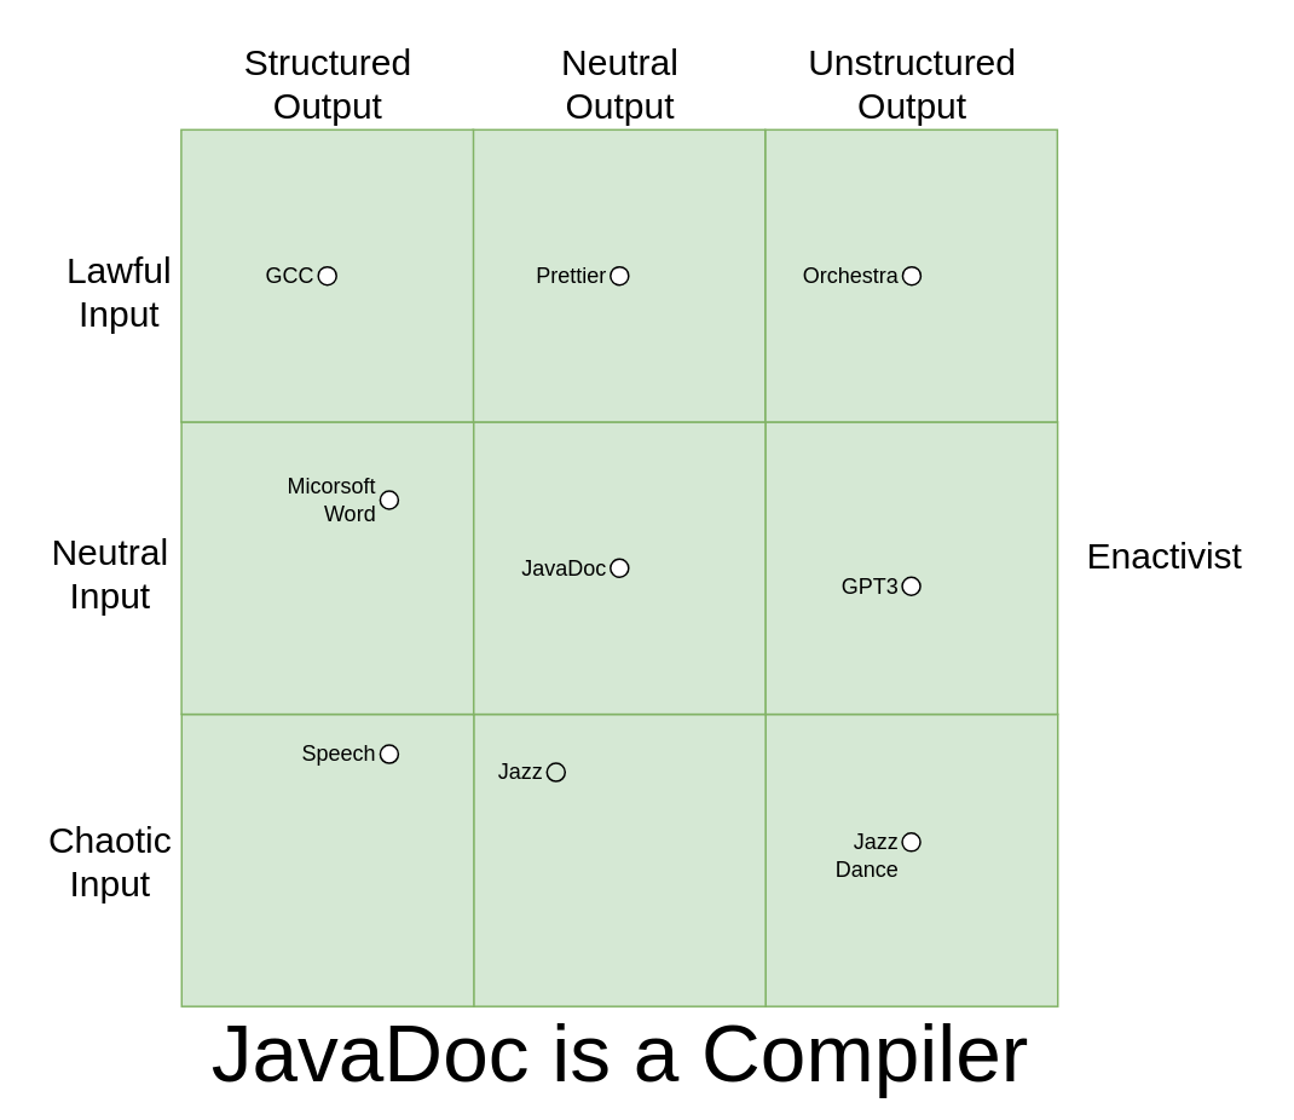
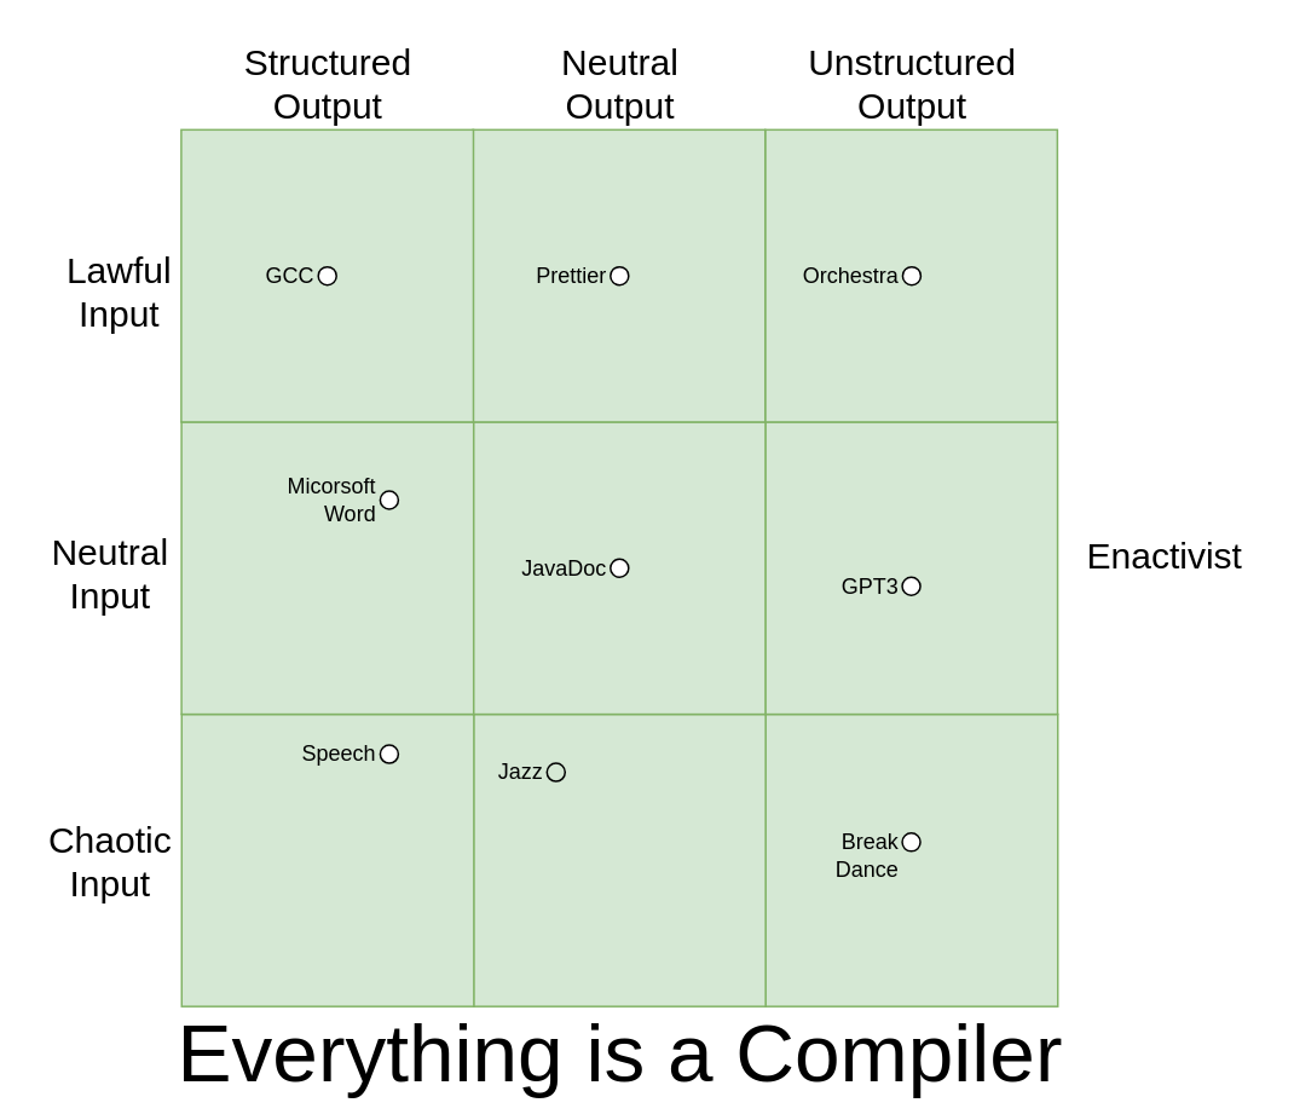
- <mxCell id="27" value="&lt;br&gt;Jazz Dance" style="ellipse;whiteSpace=wrap;html=1;aspect=fixed;fontSize=12;labelPosition=left;verticalLabelPosition=middle;align=right;verticalAlign=middle;" vertex="1" parent="1"><mxGeometry x="496.63" y="458.5" width="10" height="10" as="geometry" /></mxCell>
+ <mxCell id="27" value="&lt;br&gt;Break Dance" style="ellipse;whiteSpace=wrap;html=1;aspect=fixed;fontSize=12;labelPosition=left;verticalLabelPosition=middle;align=right;verticalAlign=middle;" vertex="1" parent="1"><mxGeometry x="496.63" y="458.5" width="10" height="10" as="geometry" /></mxCell>
- <mxCell id="20" value="&lt;font style=&quot;font-size: 45px&quot;&gt;JavaDoc is a Compiler&lt;/font&gt;" style="text;html=1;align=center;verticalAlign=middle;resizable=0;points=[];autosize=1;" vertex="1" parent="1"><mxGeometry x="90.63" y="565" width="500" height="30" as="geometry" /></mxCell>
+ <mxCell id="20" value="&lt;font style=&quot;font-size: 45px&quot;&gt;Everything is a Compiler&lt;/font&gt;" style="text;html=1;align=center;verticalAlign=middle;resizable=0;points=[];autosize=1;" vertex="1" parent="1"><mxGeometry x="90.63" y="565" width="500" height="30" as="geometry" /></mxCell>
